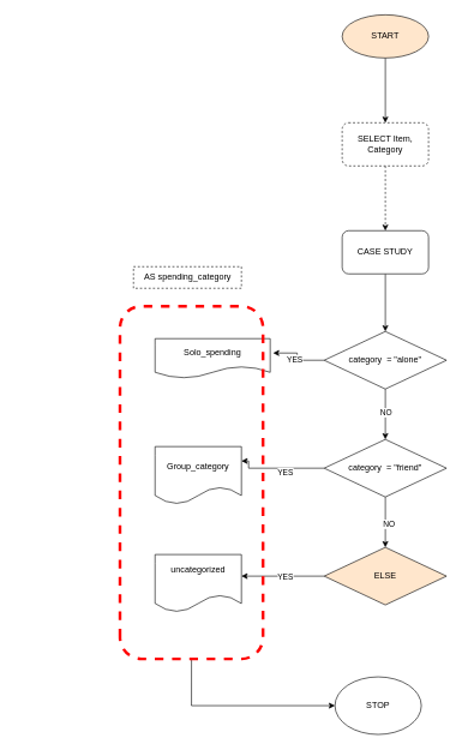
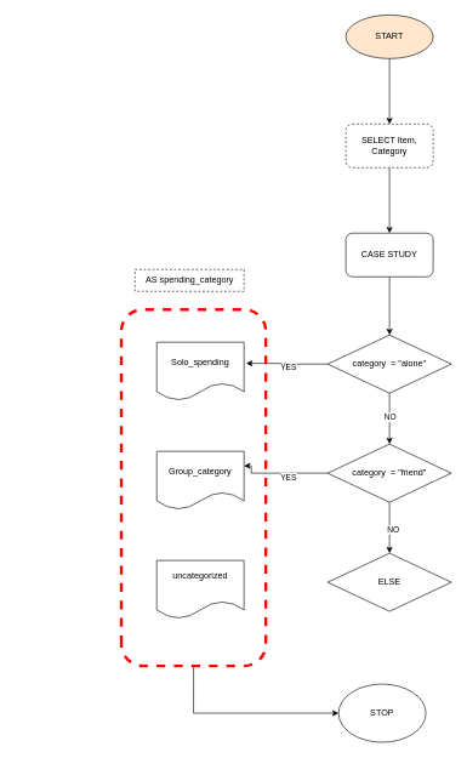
- <mxCell id="4" style="edgeStyle=orthogonalEdgeStyle;rounded=0;orthogonalLoop=1;jettySize=auto;html=1;exitX=0.5;exitY=1;exitDx=0;exitDy=0;dashed=1;" edge="1" parent="1" source="5" target="7"><mxGeometry relative="1" as="geometry" /></mxCell>
+ <mxCell id="4" style="edgeStyle=orthogonalEdgeStyle;rounded=0;orthogonalLoop=1;jettySize=auto;html=1;exitX=0.5;exitY=1;exitDx=0;exitDy=0;" edge="1" parent="1" source="5" target="7"><mxGeometry relative="1" as="geometry" /></mxCell>
- <mxCell id="17" value="Solo_spending" style="shape=document;whiteSpace=wrap;html=1;boundedLbl=1;" vertex="1" parent="1"><mxGeometry x="215" y="470" width="160" height="55" as="geometry" /></mxCell>
+ <mxCell id="17" value="Solo_spending" style="shape=document;whiteSpace=wrap;html=1;boundedLbl=1;" vertex="1" parent="1"><mxGeometry x="215" y="470" width="120" height="80" as="geometry" /></mxCell>
- <mxCell id="22" style="edgeStyle=orthogonalEdgeStyle;rounded=0;orthogonalLoop=1;jettySize=auto;html=1;exitX=0;exitY=0.5;exitDx=0;exitDy=0;entryX=1;entryY=0.375;entryDx=0;entryDy=0;entryPerimeter=0;" edge="1" parent="1" source="16" target="18"><mxGeometry relative="1" as="geometry" /></mxCell>
- <mxCell id="23" value="YES" style="edgeLabel;html=1;align=center;verticalAlign=middle;resizable=0;points=[];" vertex="1" connectable="0" parent="22"><mxGeometry x="-0.043" y="1" relative="1" as="geometry"><mxPoint as="offset" /></mxGeometry></mxCell>
- <mxCell id="16" value="ELSE " style="rhombus;whiteSpace=wrap;html=1;fillColor=#ffe6cc;" vertex="1" parent="1"><mxGeometry x="450" y="760" width="170" height="80" as="geometry" /></mxCell>
+ <mxCell id="16" value="ELSE " style="rhombus;whiteSpace=wrap;html=1;" vertex="1" parent="1"><mxGeometry x="450" y="760" width="170" height="80" as="geometry" /></mxCell>
